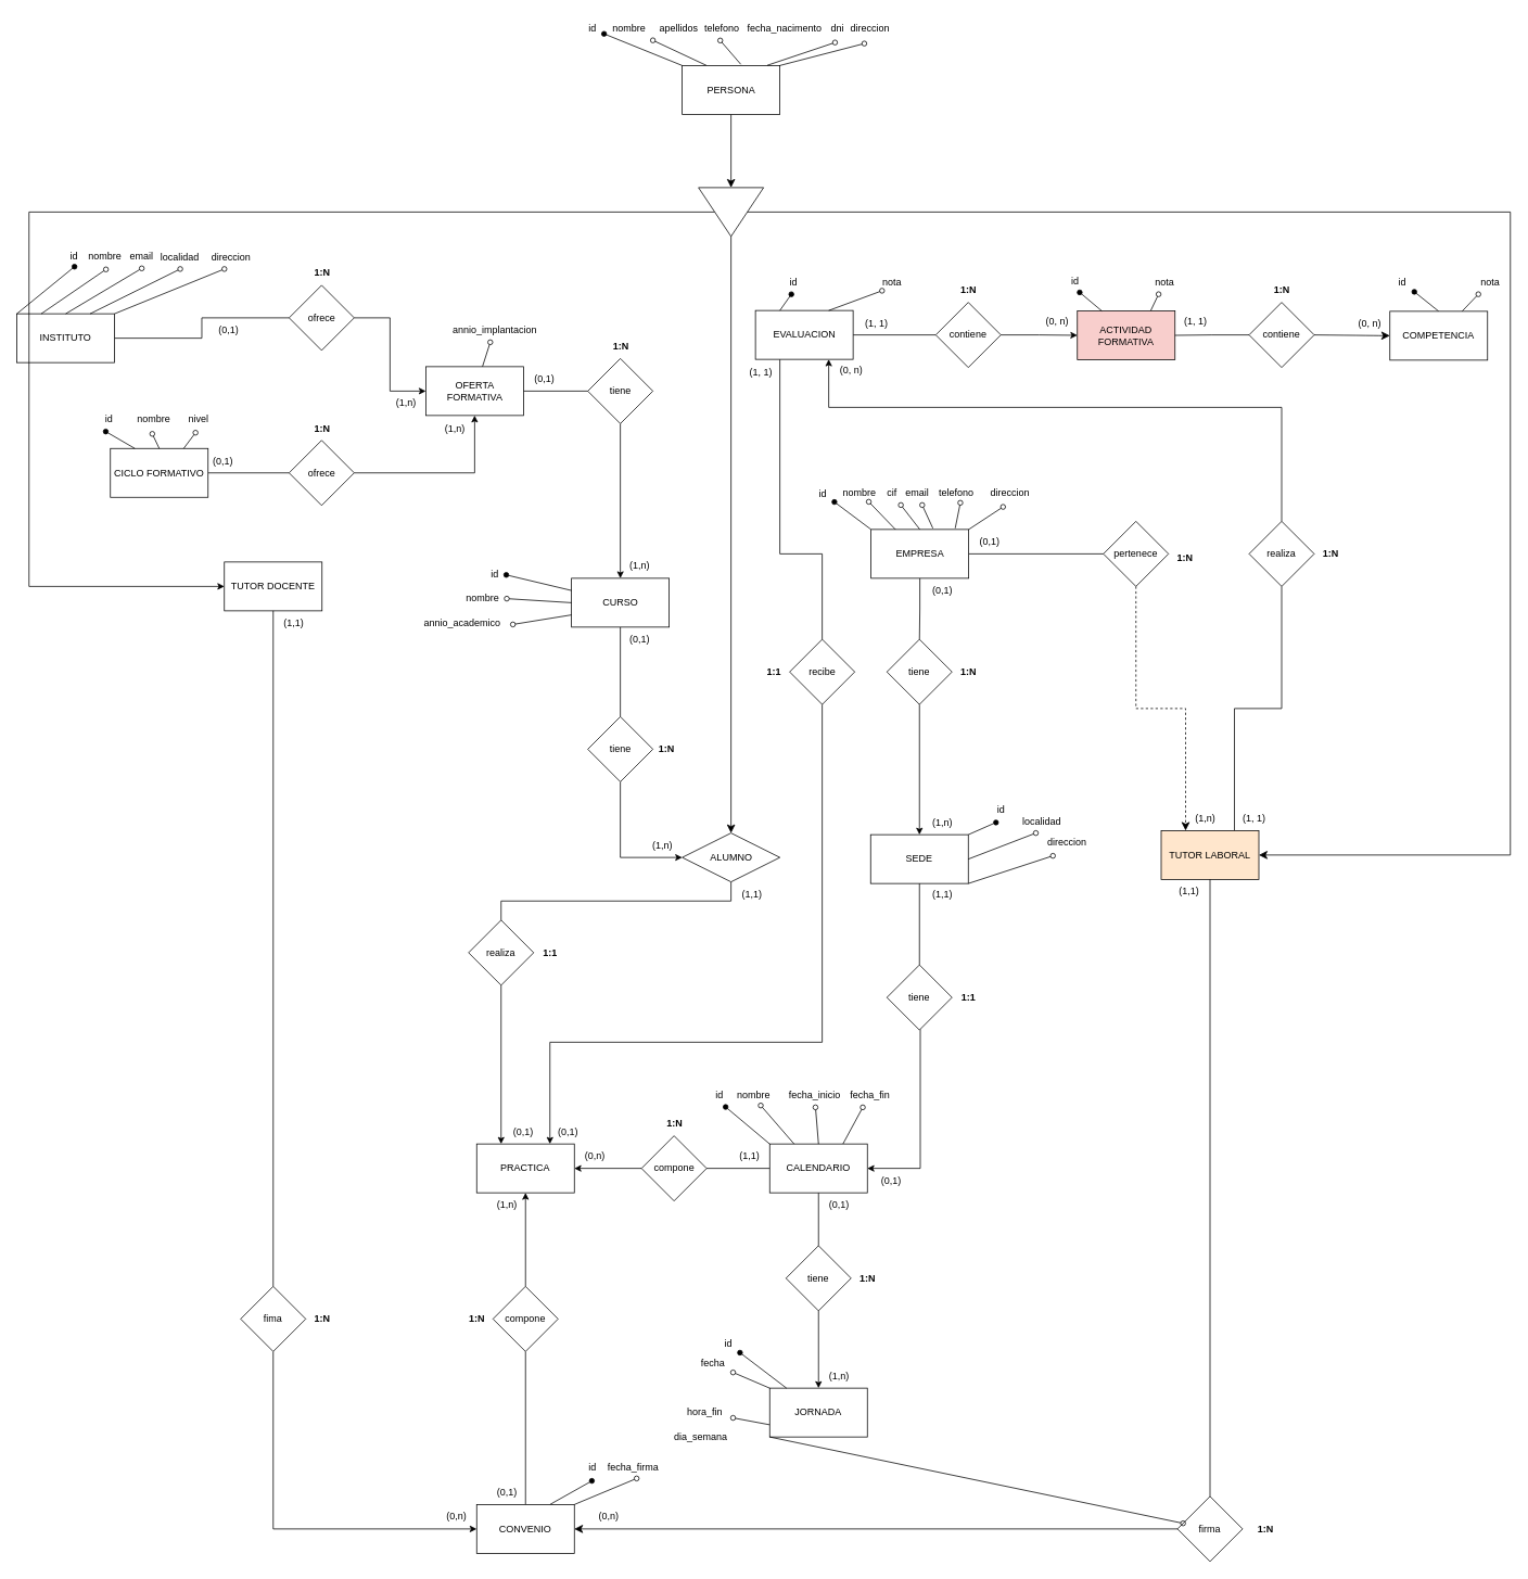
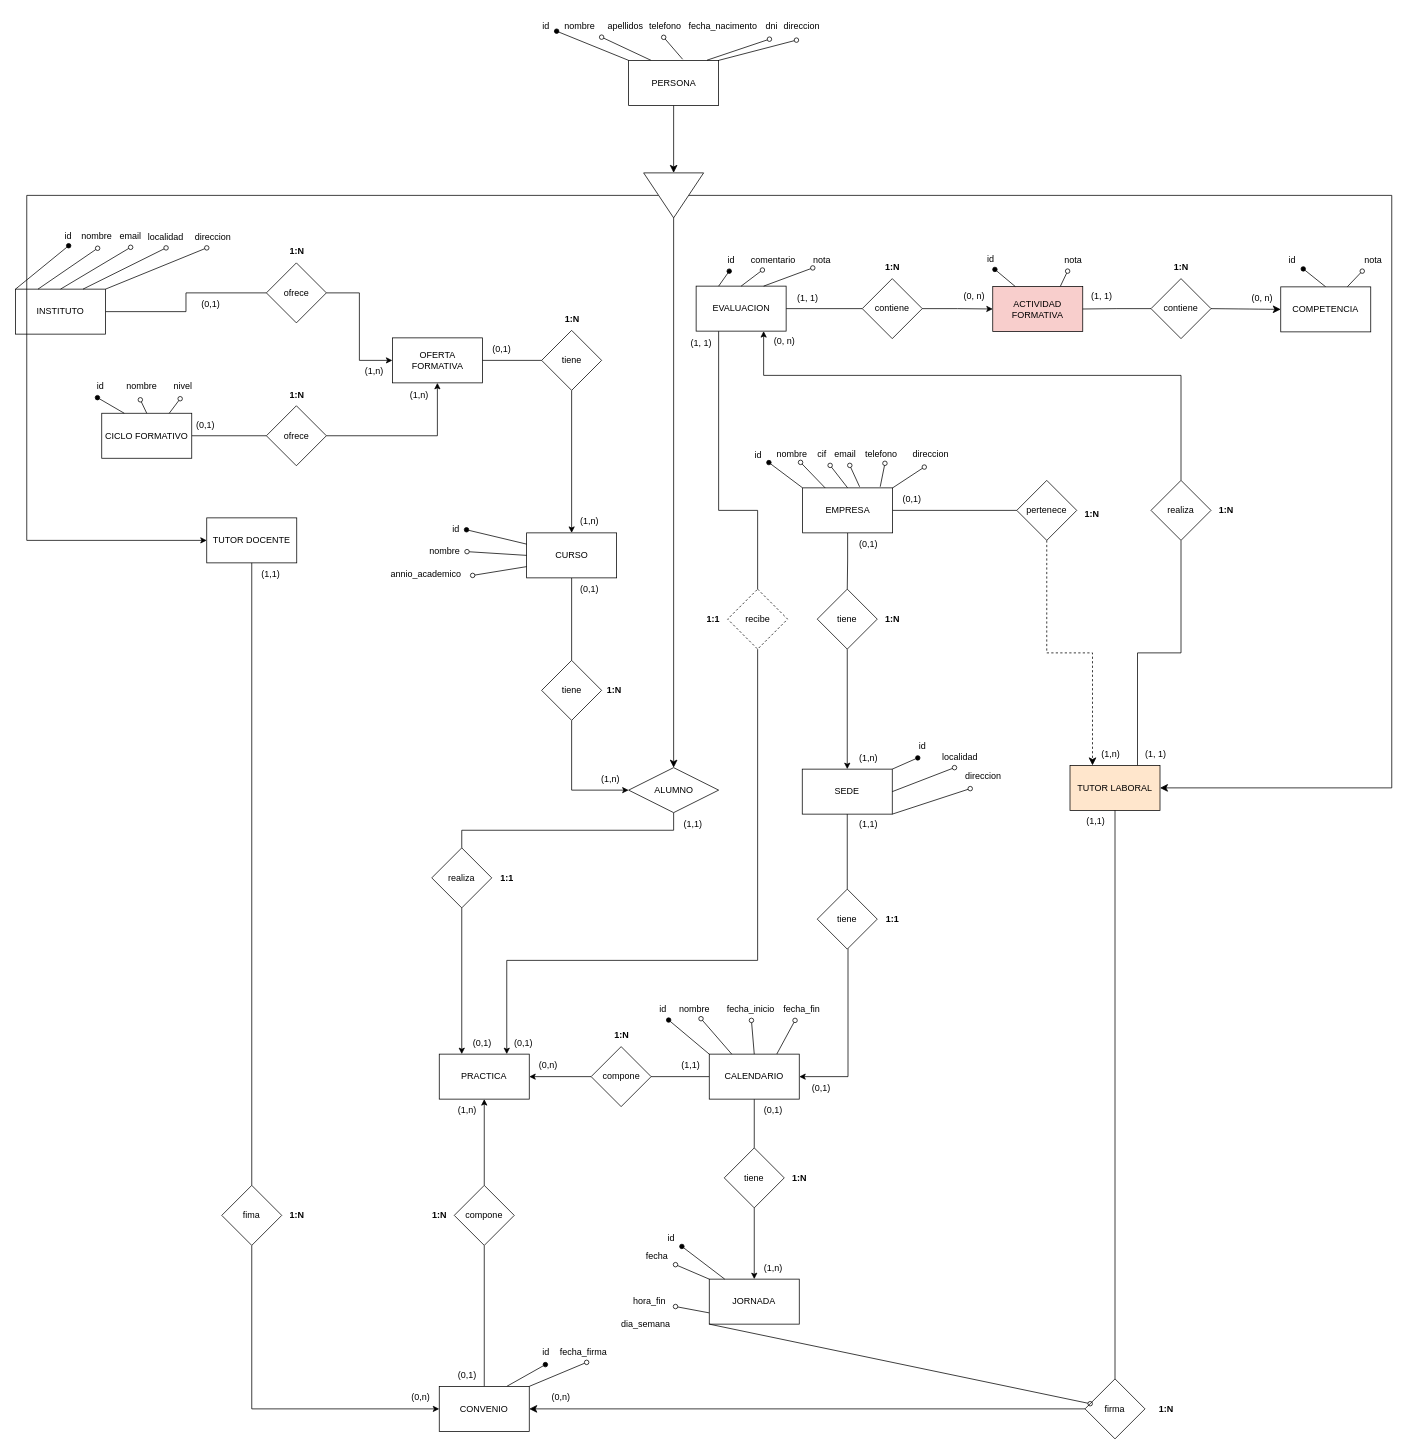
+ <mxCell id="105" value="comentario" style="text;html=1;align=center;verticalAlign=middle;resizable=0;points=[];autosize=1;strokeColor=none;fillColor=none;" vertex="1" parent="1"><mxGeometry x="989.5" y="331" width="80" height="30" as="geometry" /></mxCell>
+ <mxCell id="107" style="rounded=0;orthogonalLoop=1;jettySize=auto;html=1;exitX=0.5;exitY=0;exitDx=0;exitDy=0;entryX=0.33;entryY=0.952;entryDx=0;entryDy=0;entryPerimeter=0;endArrow=oval;endFill=0;" edge="1" parent="1" source="14" target="105"><mxGeometry relative="1" as="geometry" /></mxCell>
- <mxCell id="76" value="annio_implantacion" style="text;html=1;align=center;verticalAlign=middle;resizable=0;points=[];autosize=1;strokeColor=none;fillColor=none;" vertex="1" parent="1"><mxGeometry x="541.5" y="390" width="130" height="30" as="geometry" /></mxCell>
- <mxCell id="75" style="rounded=0;orthogonalLoop=1;jettySize=auto;html=1;endArrow=none;startFill=0;startArrow=oval;" edge="1" parent="1" source="76" target="149"><mxGeometry relative="1" as="geometry" /></mxCell>
- <mxCell id="111" value="recibe" style="rhombus;whiteSpace=wrap;html=1;" vertex="1" parent="1"><mxGeometry x="969.5" y="785" width="80" height="80" as="geometry" /></mxCell>
+ <mxCell id="111" value="recibe" style="rhombus;whiteSpace=wrap;html=1;dashed=1;" vertex="1" parent="1"><mxGeometry x="969.5" y="785" width="80" height="80" as="geometry" /></mxCell>
